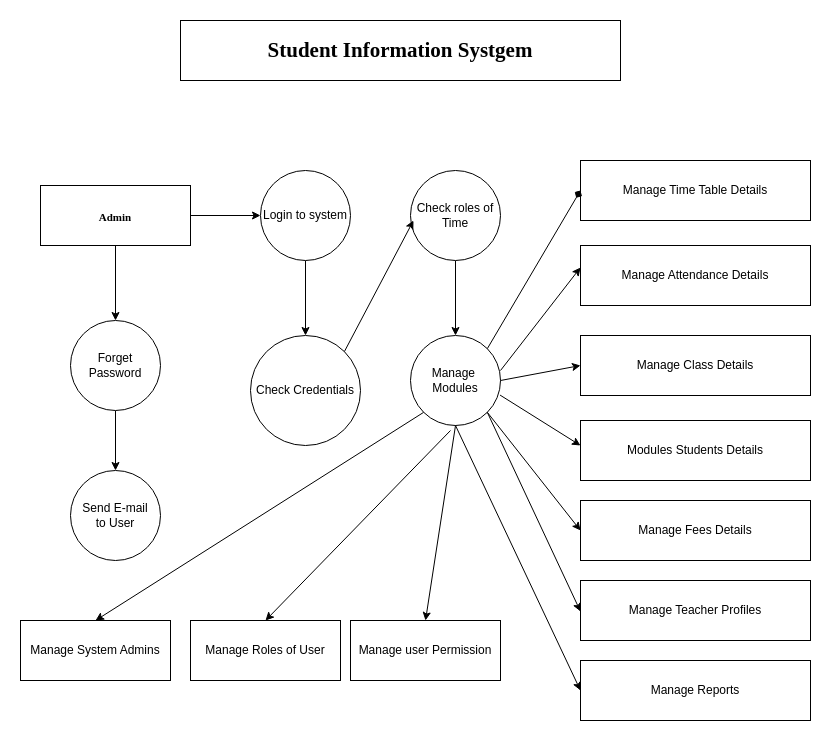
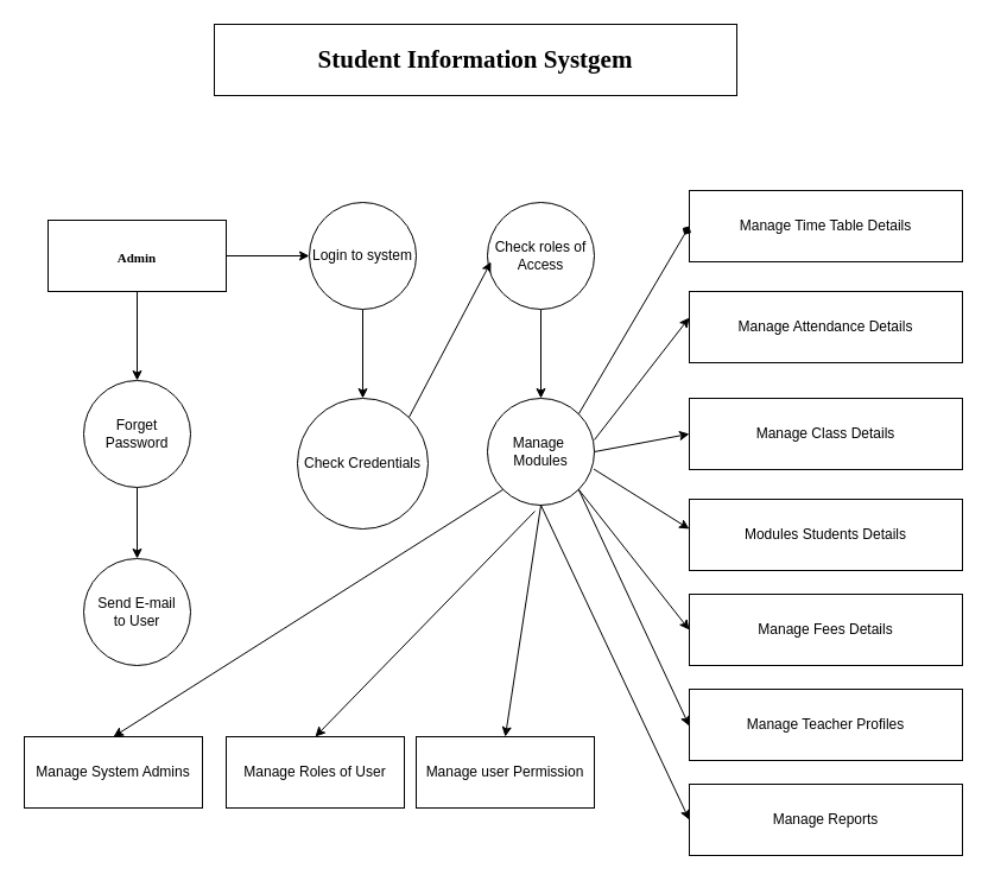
- <mxCell id="11" value="Check roles of&lt;div&gt;Time&lt;/div&gt;" style="ellipse;whiteSpace=wrap;html=1;aspect=fixed;" vertex="1" parent="1"><mxGeometry x="410" y="170" width="90" height="90" as="geometry" /></mxCell>
+ <mxCell id="11" value="Check roles of&lt;div&gt;Access&lt;/div&gt;" style="ellipse;whiteSpace=wrap;html=1;aspect=fixed;" vertex="1" parent="1"><mxGeometry x="410" y="170" width="90" height="90" as="geometry" /></mxCell>
